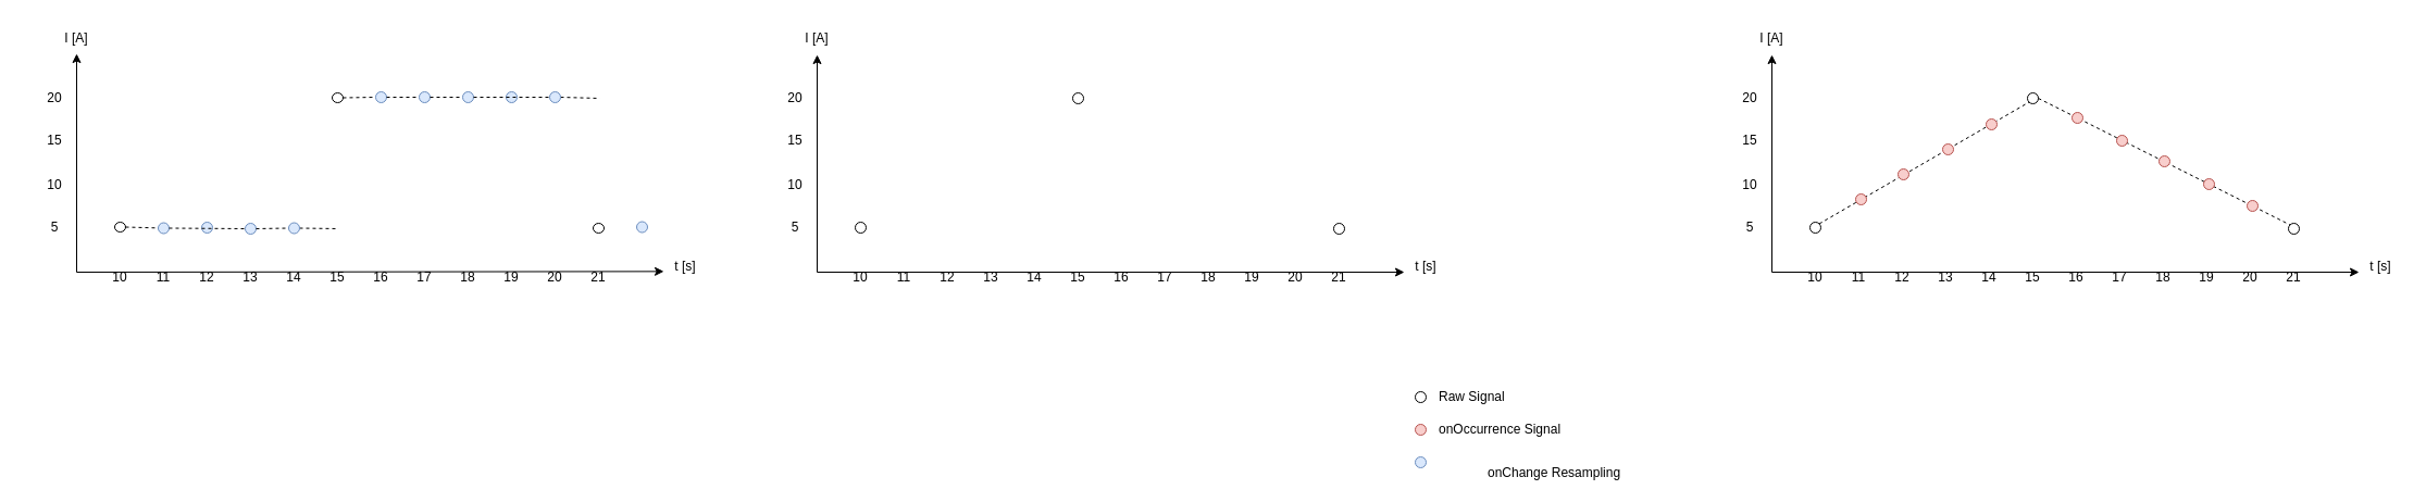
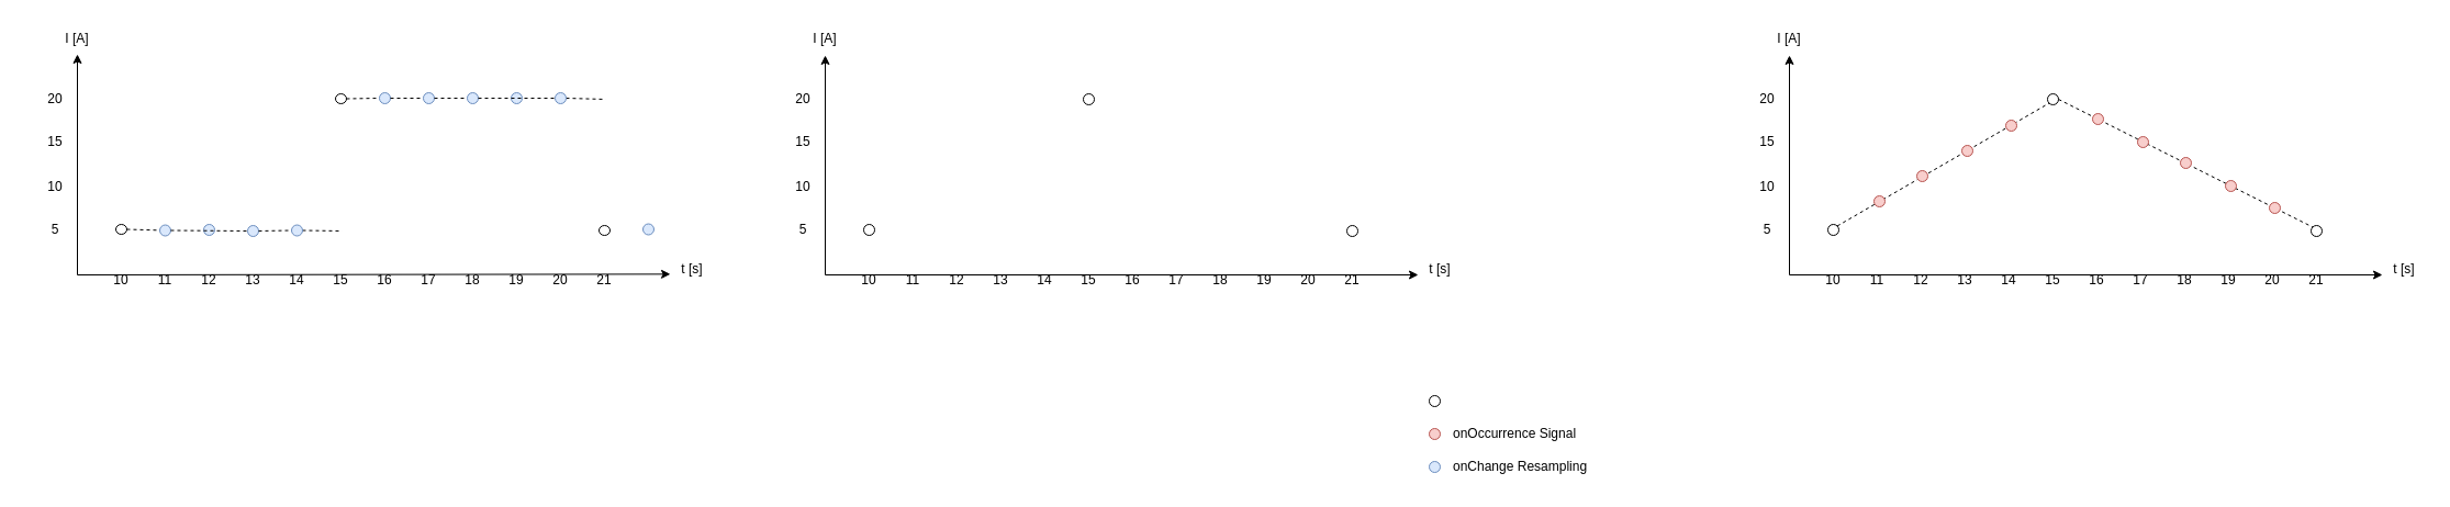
- <mxCell id="22" value="Raw Signal" style="text;html=1;align=left;verticalAlign=middle;resizable=0;points=[];autosize=1;strokeColor=none;fillColor=none;" vertex="1" parent="1"><mxGeometry x="1321" y="350" width="80" height="30" as="geometry" /></mxCell>
- <mxCell id="105" value="onChange Resampling" style="text;html=1;align=left;verticalAlign=middle;resizable=0;points=[];autosize=1;strokeColor=none;fillColor=none;" vertex="1" parent="1"><mxGeometry x="1366" y="420" width="150" height="30" as="geometry" /></mxCell>
+ <mxCell id="105" value="onChange Resampling" style="text;html=1;align=left;verticalAlign=middle;resizable=0;points=[];autosize=1;strokeColor=none;fillColor=none;" vertex="1" parent="1"><mxGeometry x="1321" y="410" width="150" height="30" as="geometry" /></mxCell>
